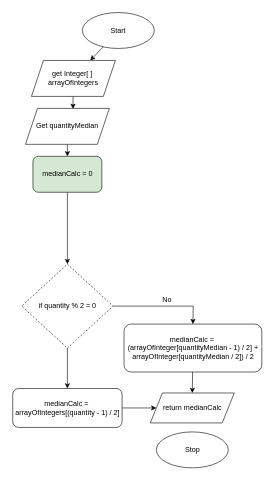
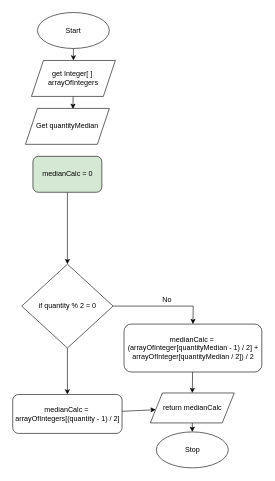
- <mxCell id="3" value="Start" style="ellipse;whiteSpace=wrap;html=1;" vertex="1" parent="1"><mxGeometry x="137" y="20" width="120" height="60" as="geometry" /></mxCell>
+ <mxCell id="3" value="Start" style="ellipse;whiteSpace=wrap;html=1;" vertex="1" parent="1"><mxGeometry x="62" y="20" width="120" height="60" as="geometry" /></mxCell>
- <mxCell id="8" style="edgeStyle=none;html=1;entryX=0.5;entryY=0;entryDx=0;entryDy=0;" edge="1" parent="1" source="9" target="12"><mxGeometry relative="1" as="geometry" /></mxCell>
- <mxCell id="15" value="if quantity % 2 = 0" style="rhombus;whiteSpace=wrap;html=1;dashed=1;" vertex="1" parent="1"><mxGeometry x="35.75" y="440" width="152.5" height="140" as="geometry" /></mxCell>
+ <mxCell id="15" value="if quantity % 2 = 0" style="rhombus;whiteSpace=wrap;html=1;" vertex="1" parent="1"><mxGeometry x="35.75" y="440" width="152.5" height="140" as="geometry" /></mxCell>
- <mxCell id="17" value="medianCalc =&amp;nbsp;&lt;br&gt;arrayOfIntegers[(quantity - 1) / 2]" style="rounded=1;whiteSpace=wrap;html=1;" vertex="1" parent="1"><mxGeometry x="20.75" y="647.5" width="182.5" height="65" as="geometry" /></mxCell>
+ <mxCell id="17" value="medianCalc =&amp;nbsp;&lt;br&gt;arrayOfIntegers[(quantity - 1) / 2]" style="rounded=1;whiteSpace=wrap;html=1;" vertex="1" parent="1"><mxGeometry x="20.75" y="657.5" width="182.5" height="65" as="geometry" /></mxCell>
+ <mxCell id="4" value="" style="edgeStyle=none;html=1;" edge="1" parent="1" source="5" target="10"><mxGeometry relative="1" as="geometry" /></mxCell>
